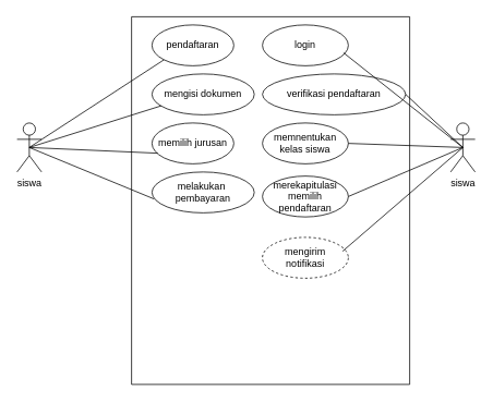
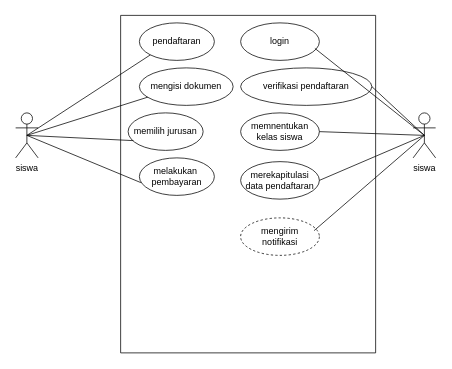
- <mxCell id="6" value="memilih jurusan" style="ellipse;whiteSpace=wrap;html=1;" vertex="1" parent="1"><mxGeometry x="185" y="150" width="100" height="50" as="geometry" /></mxCell>
+ <mxCell id="6" value="memilih jurusan" style="ellipse;whiteSpace=wrap;html=1;" vertex="1" parent="1"><mxGeometry x="170" y="150" width="100" height="50" as="geometry" /></mxCell>
- <mxCell id="7" value="melakukan&amp;nbsp;&lt;div&gt;pembayaran&lt;/div&gt;" style="ellipse;whiteSpace=wrap;html=1;" vertex="1" parent="1"><mxGeometry x="185" y="210" width="125" height="50" as="geometry" /></mxCell>
+ <mxCell id="7" value="melakukan&amp;nbsp;&lt;div&gt;pembayaran&lt;/div&gt;" style="ellipse;whiteSpace=wrap;html=1;" vertex="1" parent="1"><mxGeometry x="185" y="210" width="100" height="50" as="geometry" /></mxCell>
- <mxCell id="16" value="merekapitulasi&lt;div&gt;memilih pendaftaran&lt;/div&gt;" style="ellipse;whiteSpace=wrap;html=1;" vertex="1" parent="1"><mxGeometry x="320" y="215" width="105" height="50" as="geometry" /></mxCell>
+ <mxCell id="16" value="merekapitulasi&lt;div&gt;data pendaftaran&lt;/div&gt;" style="ellipse;whiteSpace=wrap;html=1;" vertex="1" parent="1"><mxGeometry x="320" y="215" width="105" height="50" as="geometry" /></mxCell>
